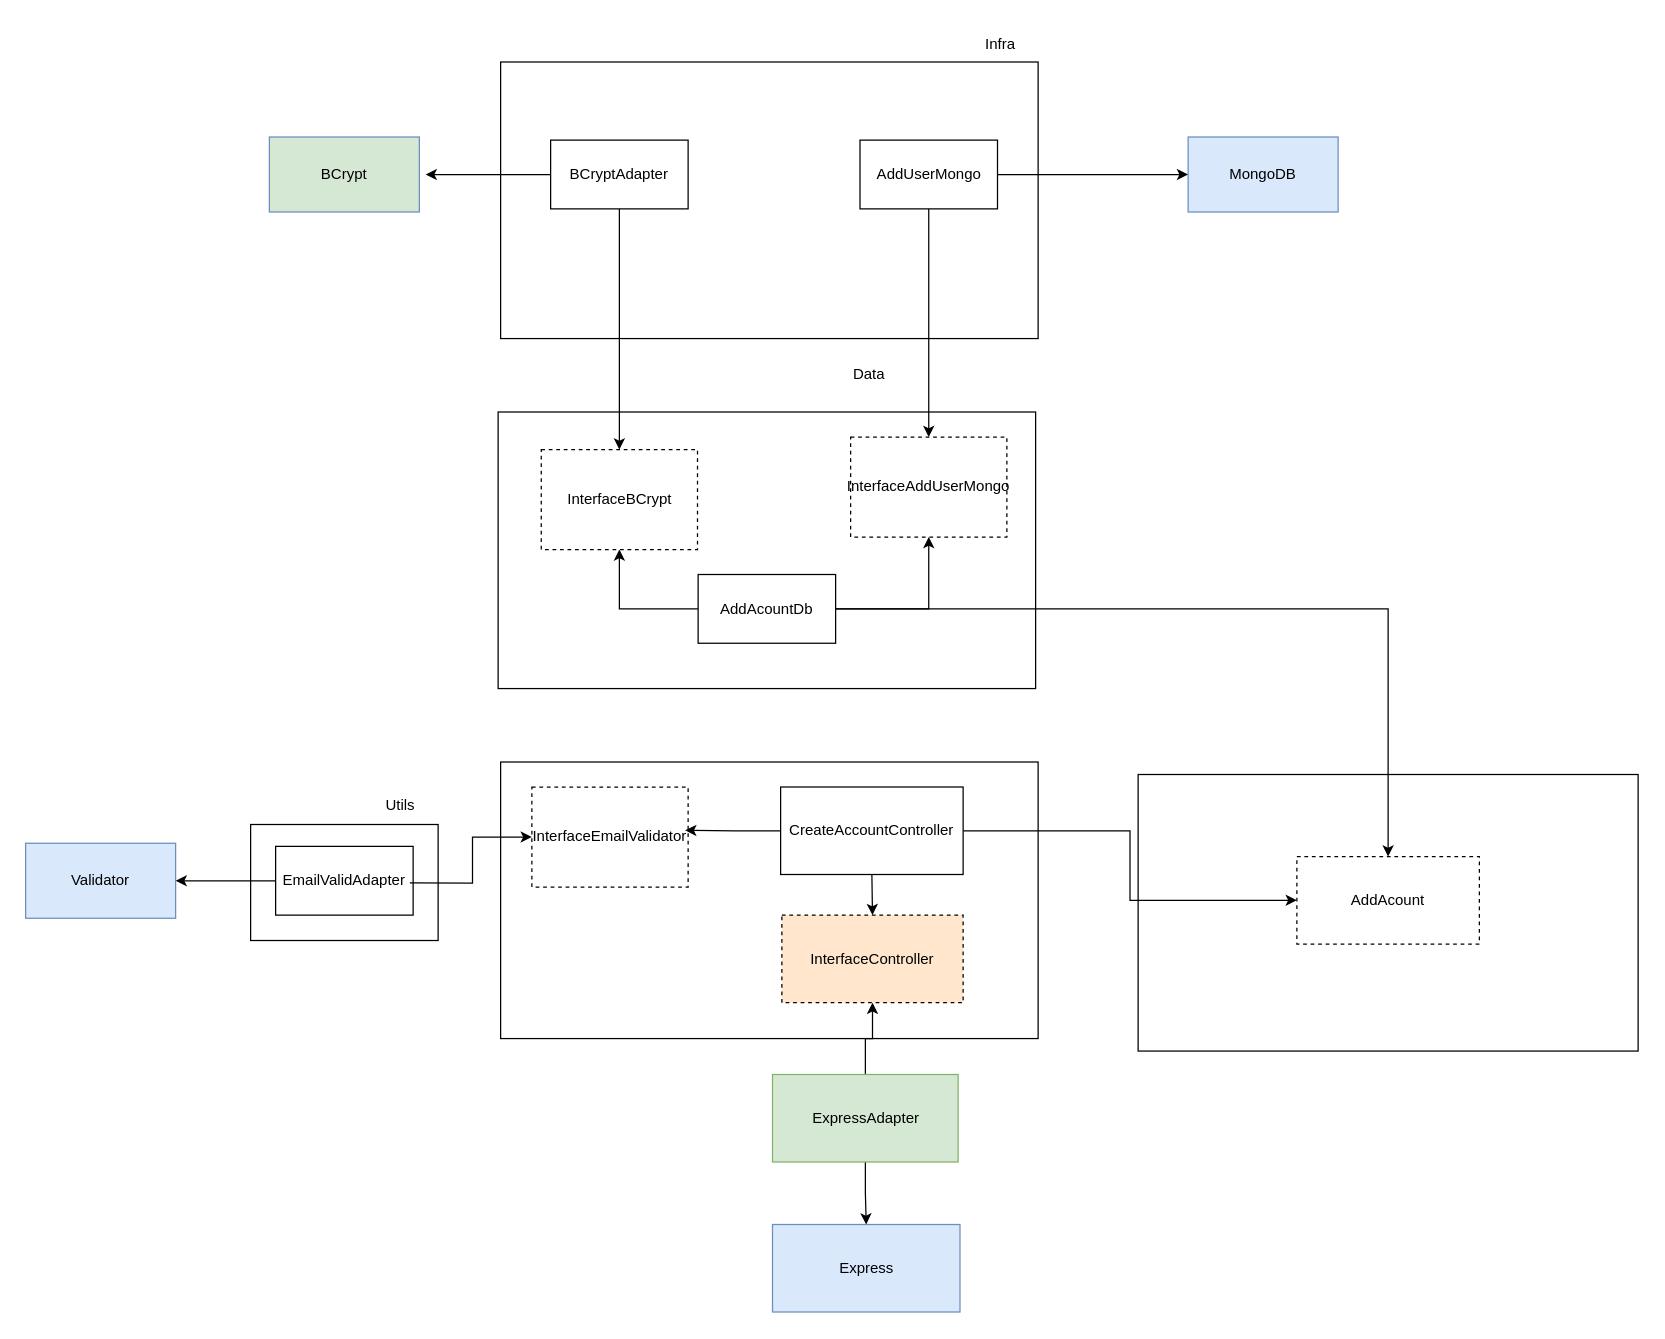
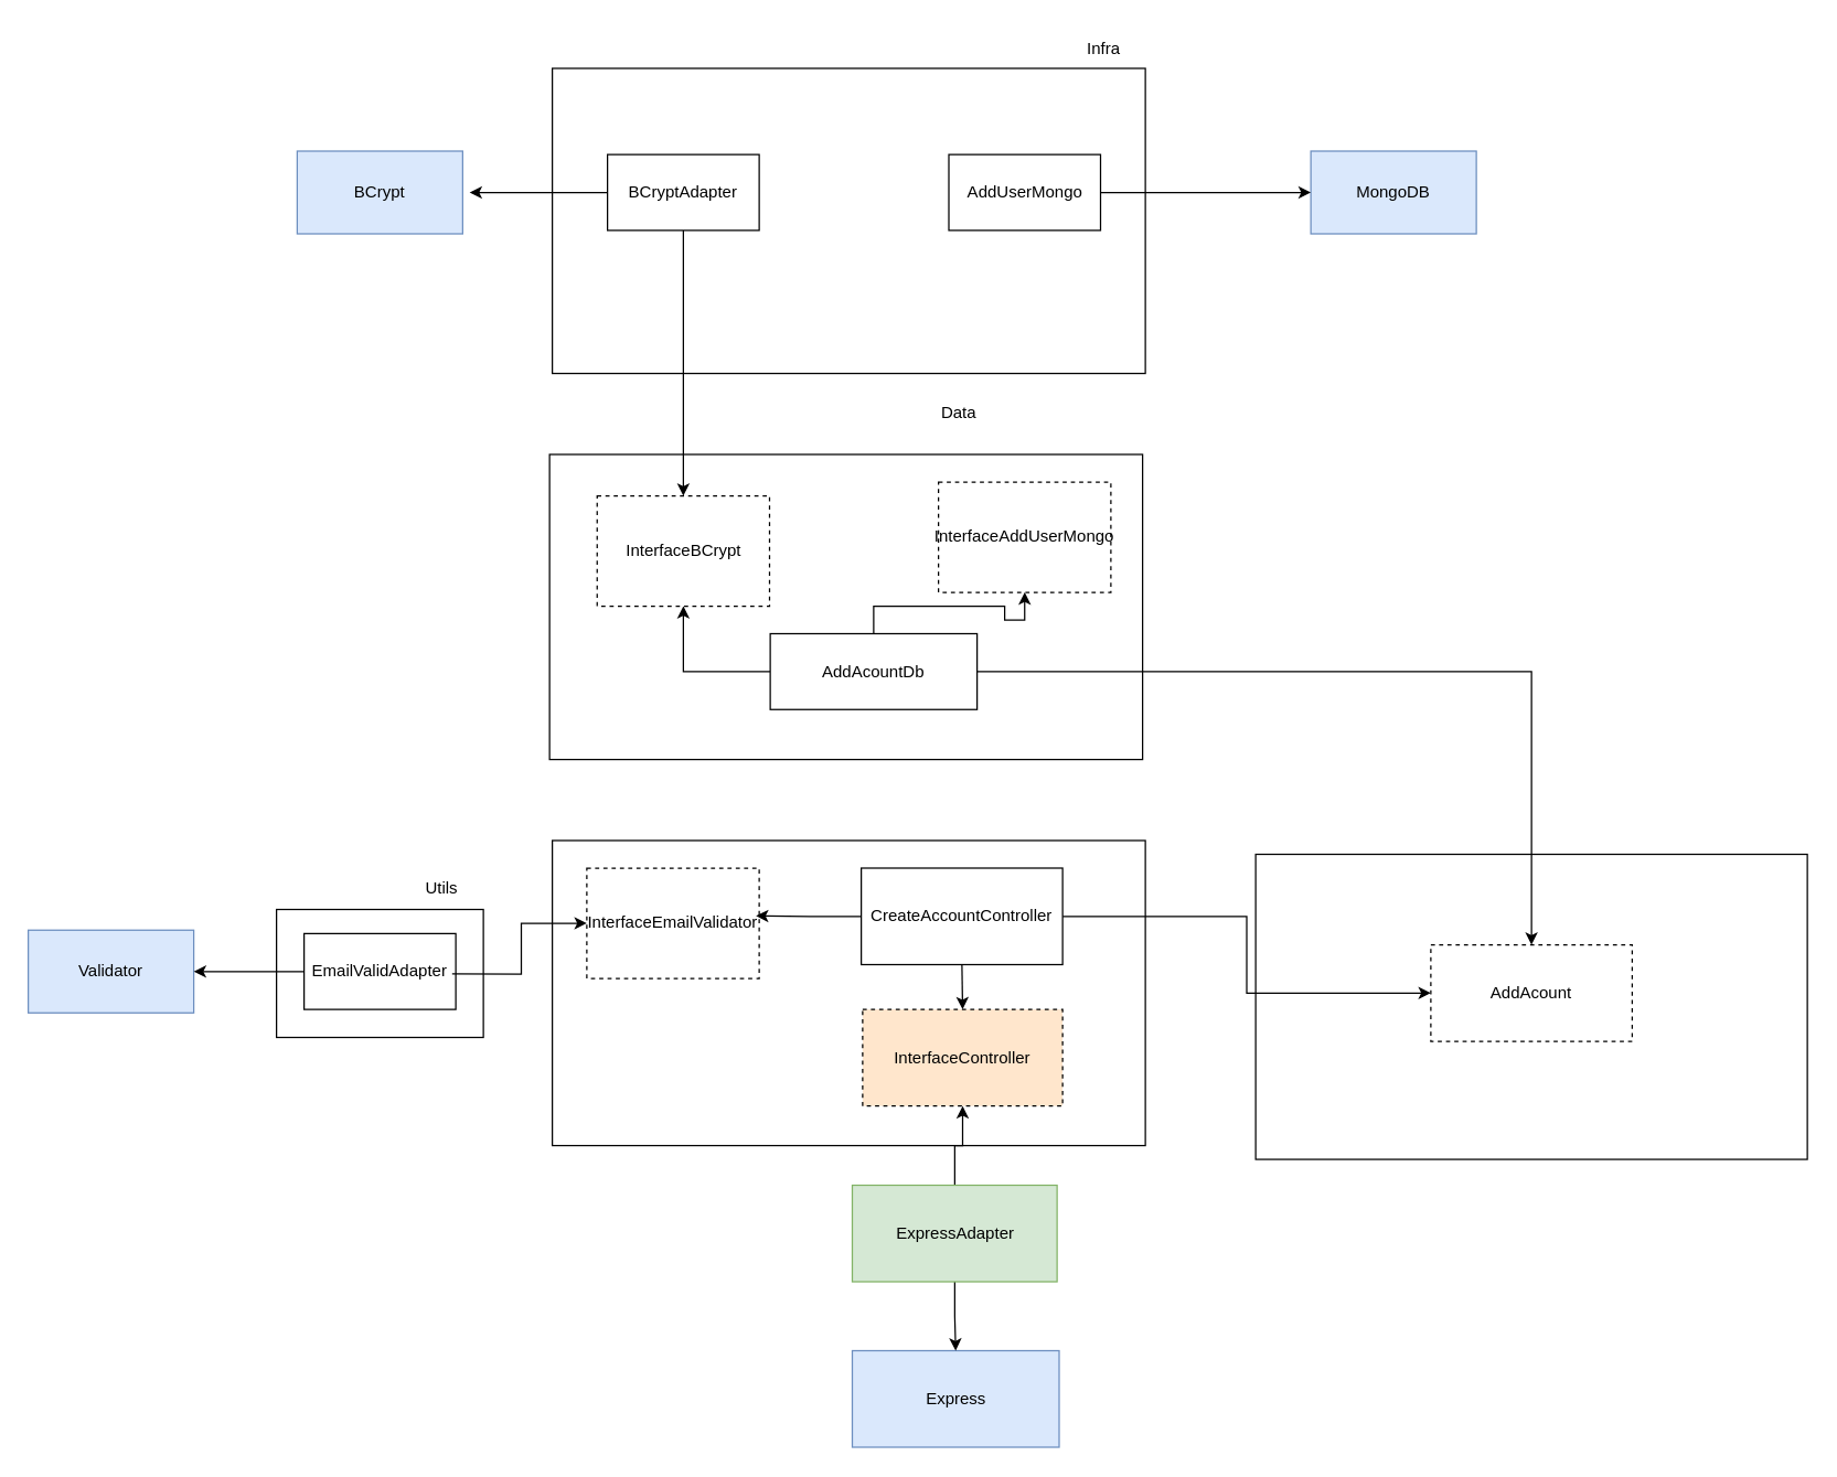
- <mxCell id="7" value="BCrypt" style="whiteSpace=wrap;html=1;fillColor=#d5e8d4;strokeColor=#6c8ebf;" vertex="1" parent="1"><mxGeometry x="215" y="109" width="120" height="60" as="geometry" /></mxCell>
+ <mxCell id="7" value="BCrypt" style="whiteSpace=wrap;html=1;fillColor=#dae8fc;strokeColor=#6c8ebf;" vertex="1" parent="1"><mxGeometry x="215" y="109" width="120" height="60" as="geometry" /></mxCell>
- <mxCell id="36" style="edgeStyle=orthogonalEdgeStyle;rounded=0;orthogonalLoop=1;jettySize=auto;html=1;" edge="1" parent="1" source="38" target="39"><mxGeometry relative="1" as="geometry" /></mxCell>
- <mxCell id="26" value="AddAcountDb" style="rounded=0;whiteSpace=wrap;html=1;" vertex="1" parent="1"><mxGeometry x="558" y="459" width="110" height="55" as="geometry" /></mxCell>
+ <mxCell id="26" value="AddAcountDb" style="rounded=0;whiteSpace=wrap;html=1;" vertex="1" parent="1"><mxGeometry x="558" y="459" width="150" height="55" as="geometry" /></mxCell>
